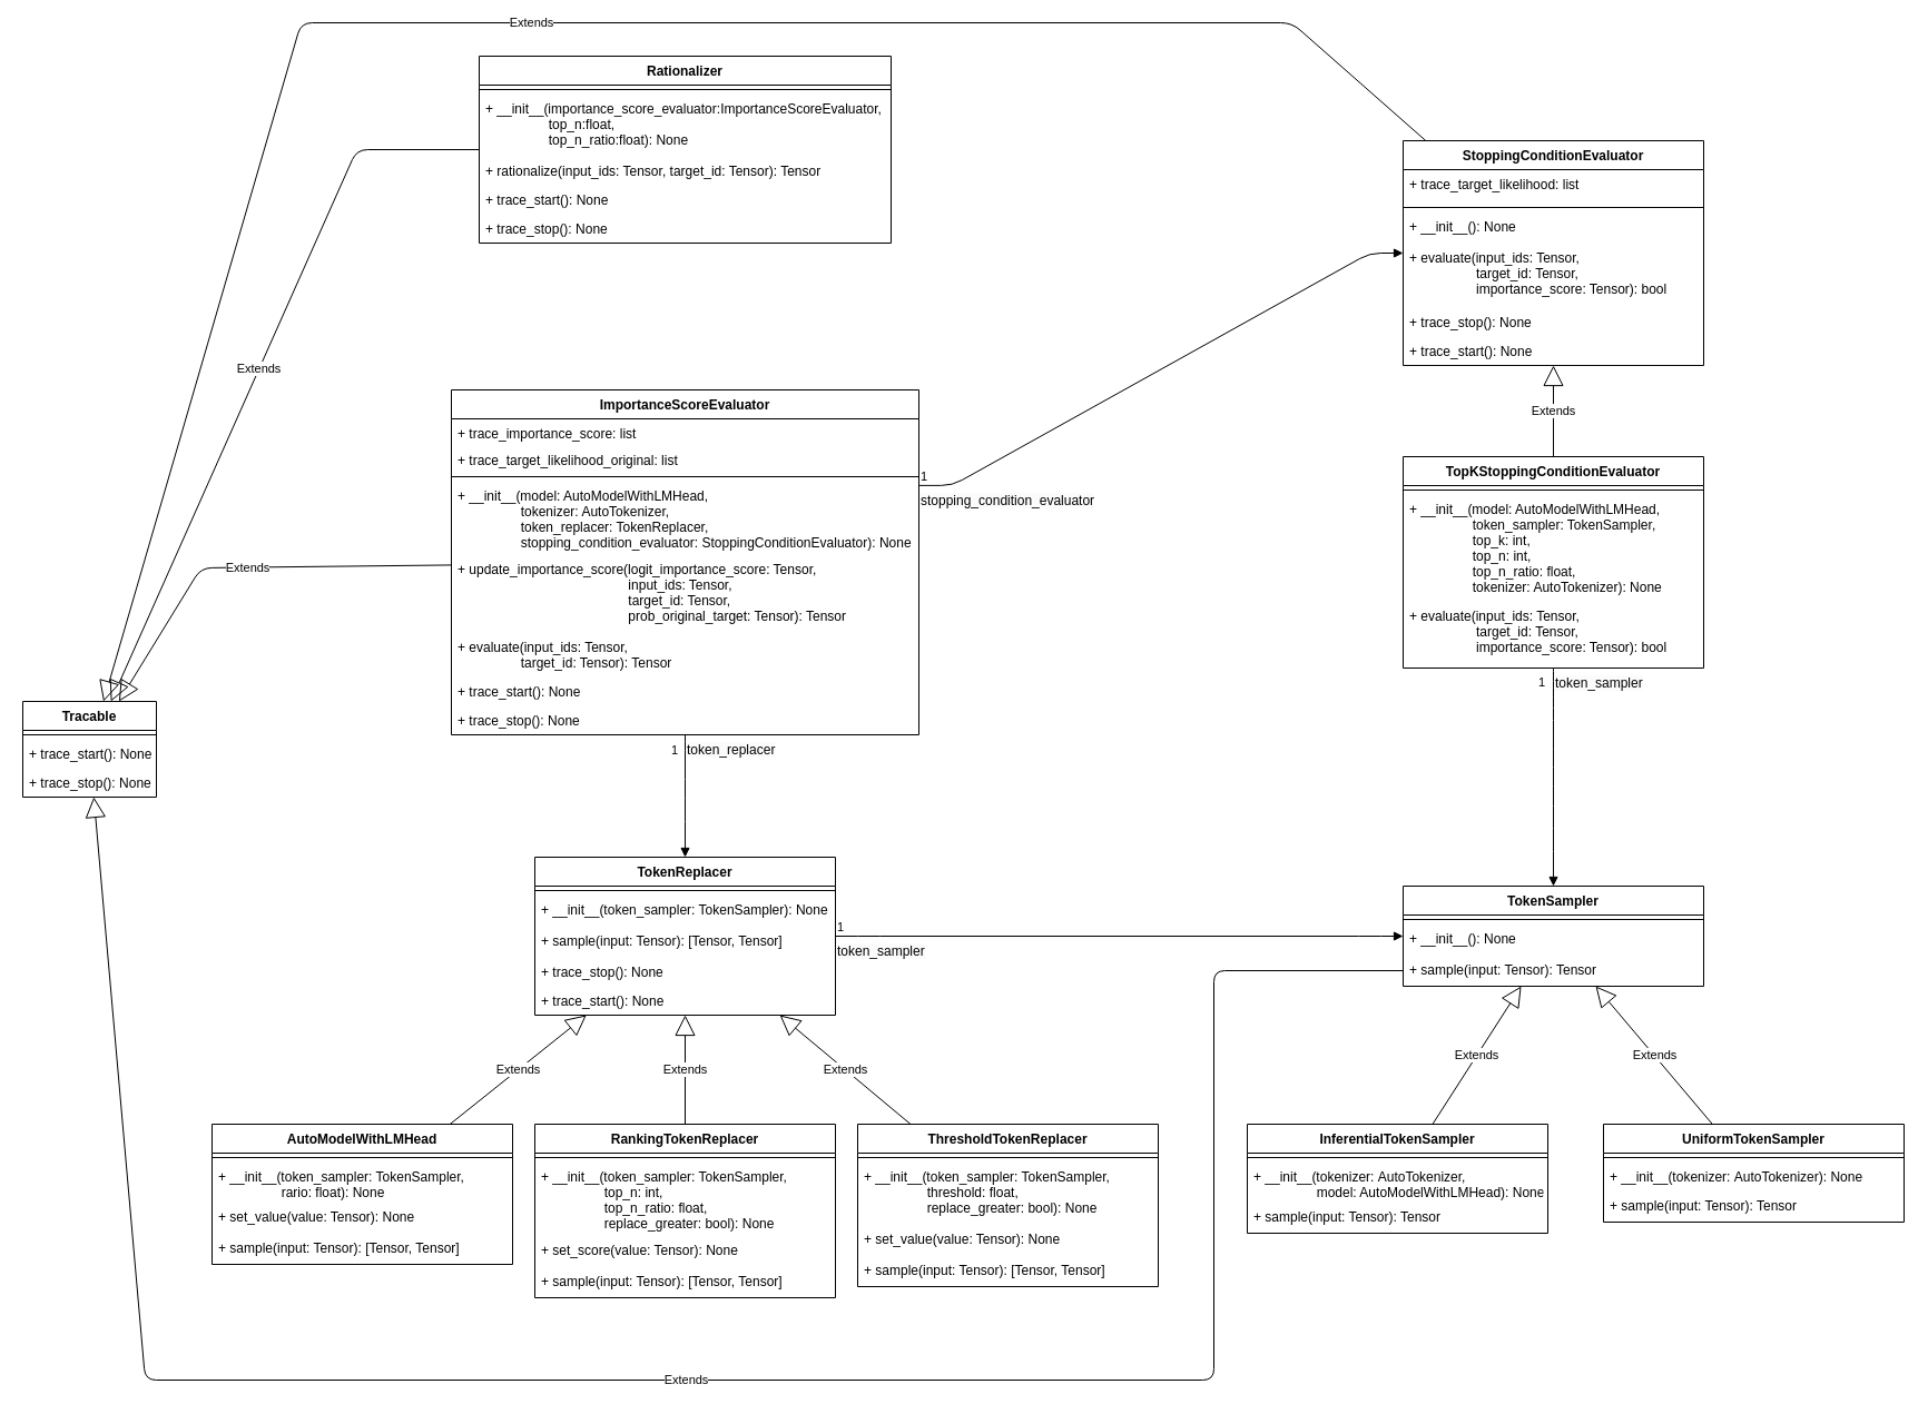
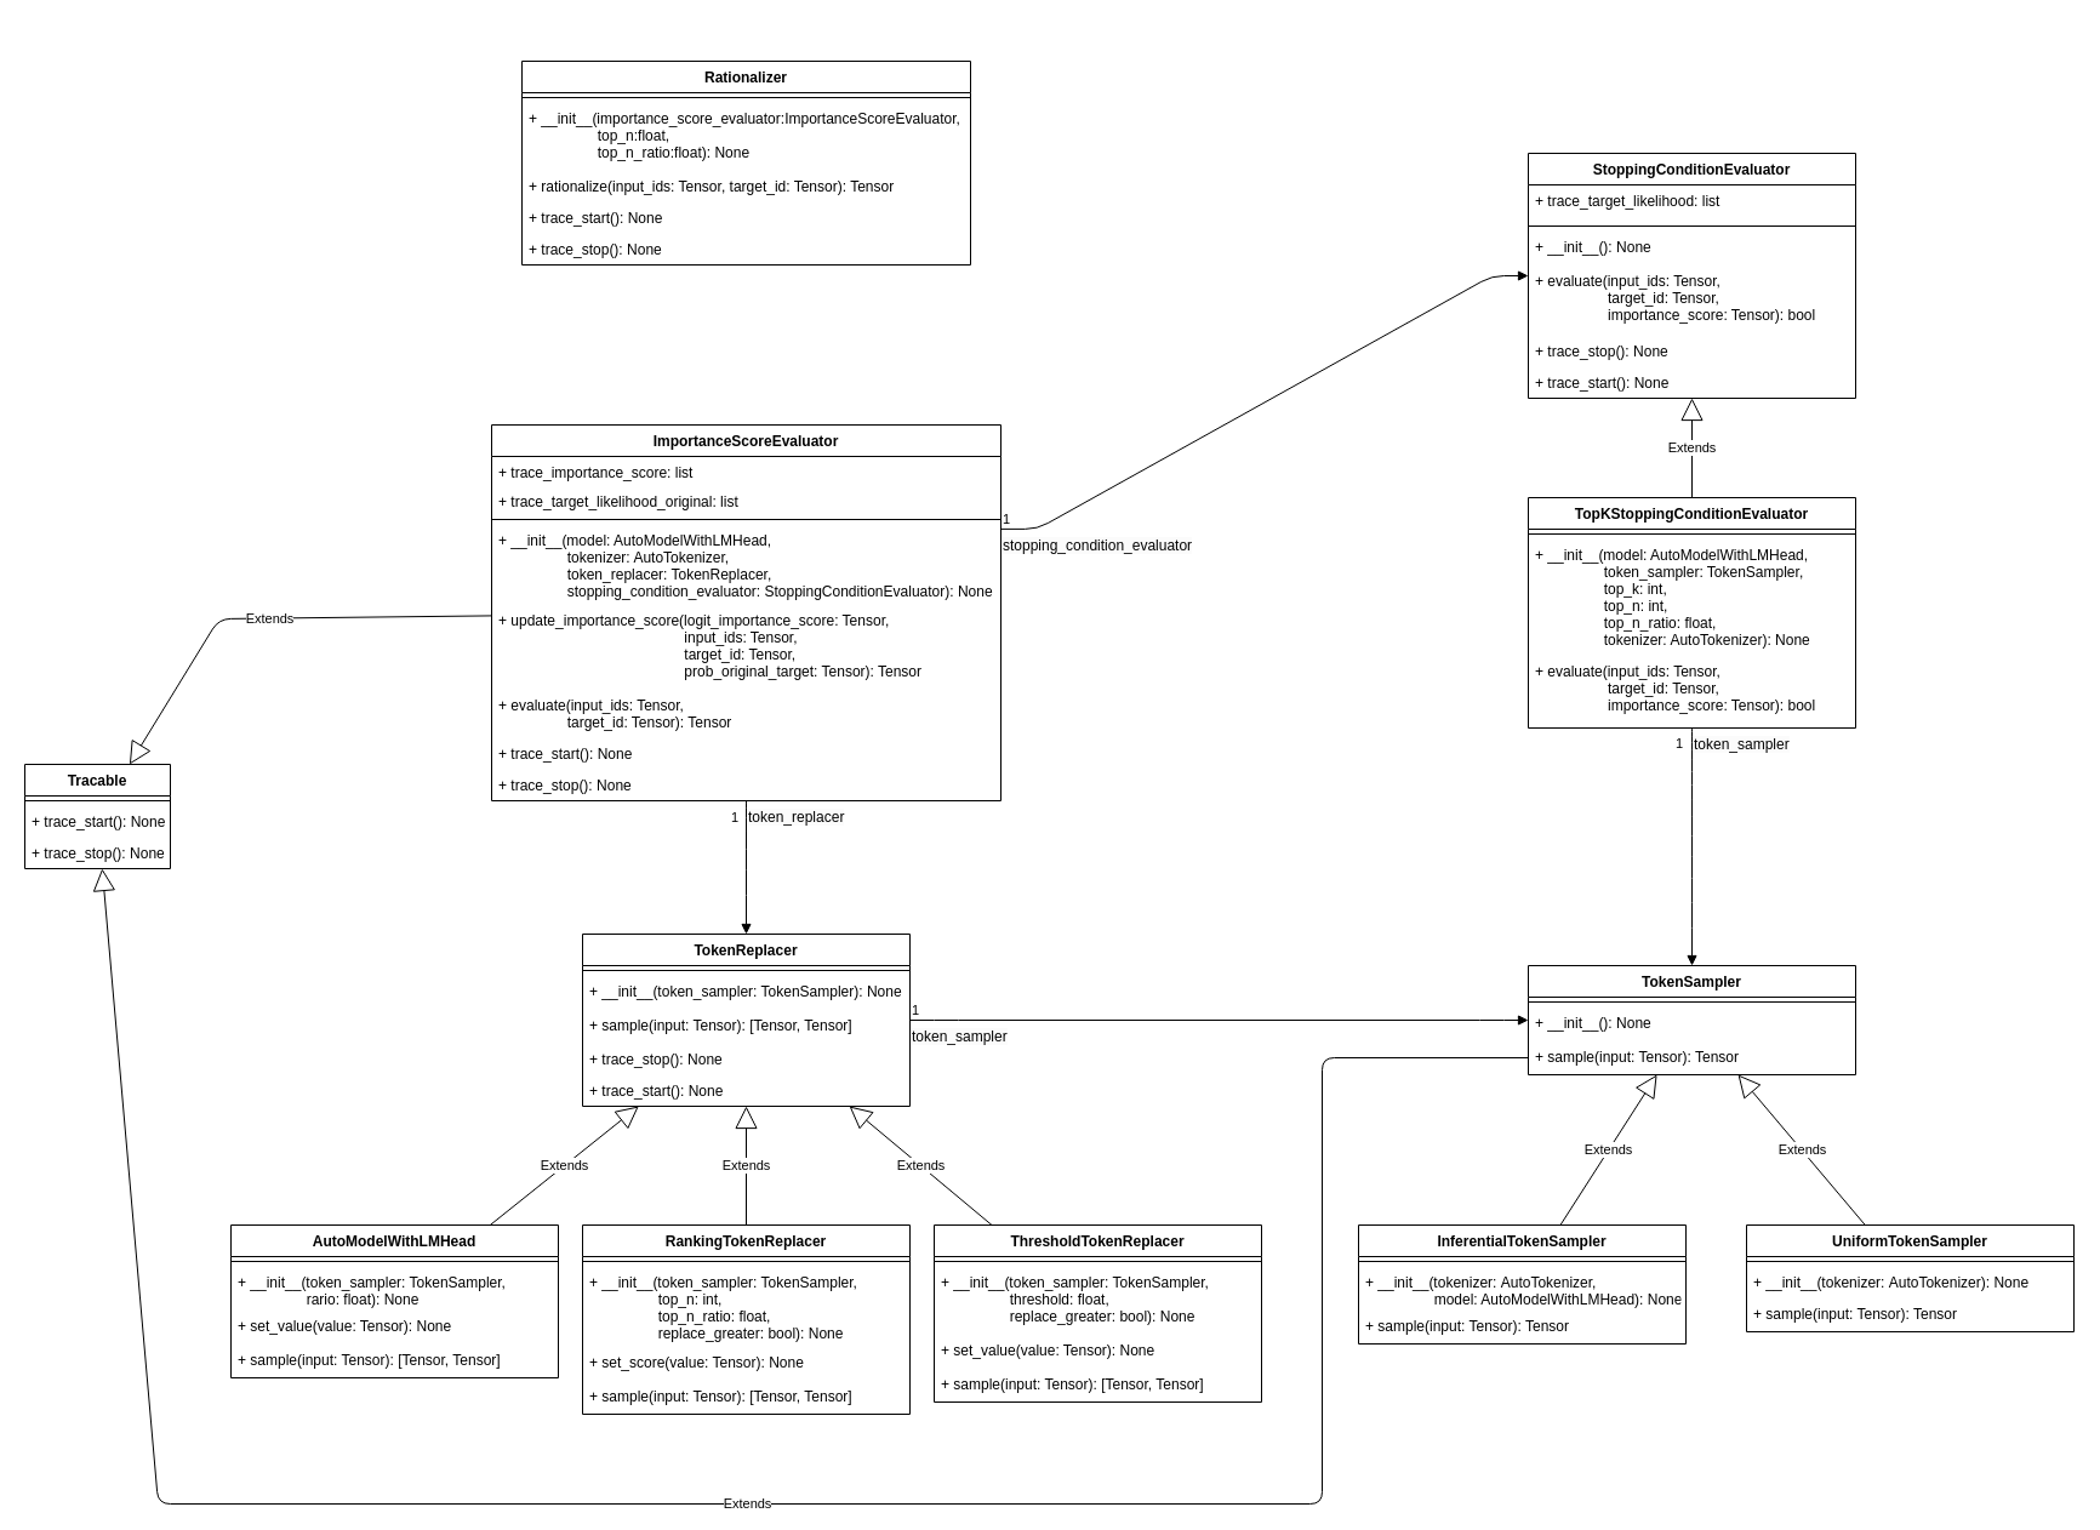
- <mxCell id="75" value="Extends" style="endArrow=block;endSize=16;endFill=0;html=1;" edge="1" parent="2" source="57" target="9"><mxGeometry width="160" relative="1" as="geometry"><mxPoint x="1402.409" y="870" as="sourcePoint" /><mxPoint x="330" y="285.691" as="targetPoint" /><Array as="points"><mxPoint x="1160" y="20" /><mxPoint x="270" y="20" /></Array></mxGeometry></mxCell>
- <mxCell id="13" value="Extends" style="endArrow=block;endSize=16;endFill=0;html=1;" edge="1" parent="2" source="3" target="9"><mxGeometry width="160" relative="1" as="geometry"><mxPoint x="365" y="390" as="sourcePoint" /><mxPoint x="720" y="390" as="targetPoint" /><Array as="points"><mxPoint x="320" y="134" /></Array></mxGeometry></mxCell>
